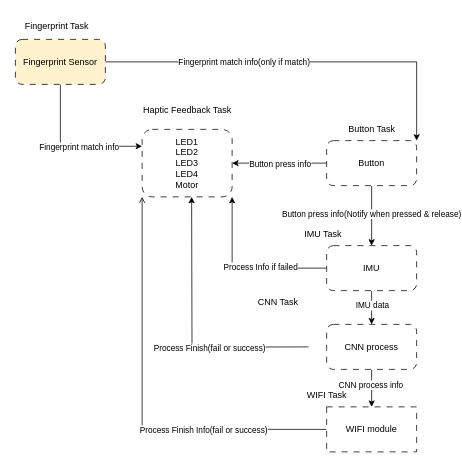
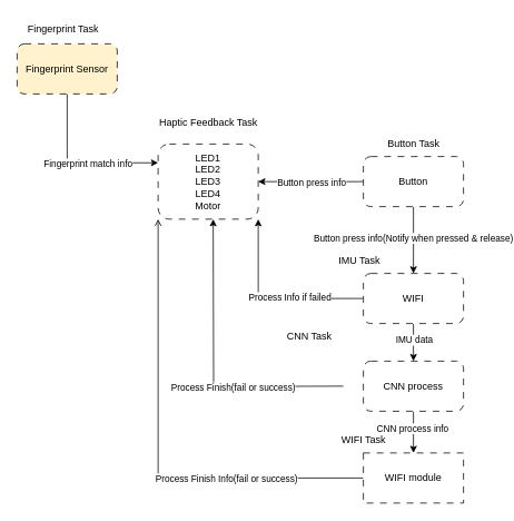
- <mxCell id="4" style="edgeStyle=orthogonalEdgeStyle;rounded=0;orthogonalLoop=1;jettySize=auto;html=1;exitX=1;exitY=0.5;exitDx=0;exitDy=0;entryX=1;entryY=0;entryDx=0;entryDy=0;" edge="1" parent="1" source="6" target="14"><mxGeometry relative="1" as="geometry" /></mxCell>
- <mxCell id="5" value="Fingerprint match info(only if match)" style="edgeLabel;html=1;align=center;verticalAlign=middle;resizable=0;points=[];" vertex="1" connectable="0" parent="4"><mxGeometry x="-0.292" y="1" relative="1" as="geometry"><mxPoint as="offset" /></mxGeometry></mxCell>
- <mxCell id="20" value="IMU" style="rounded=1;whiteSpace=wrap;html=1;dashed=1;dashPattern=8 8;" parent="1" vertex="1"><mxGeometry x="435" y="327" width="120" height="60" as="geometry" /></mxCell>
+ <mxCell id="20" value="WIFI" style="rounded=1;whiteSpace=wrap;html=1;dashed=1;dashPattern=8 8;" parent="1" vertex="1"><mxGeometry x="435" y="327" width="120" height="60" as="geometry" /></mxCell>
